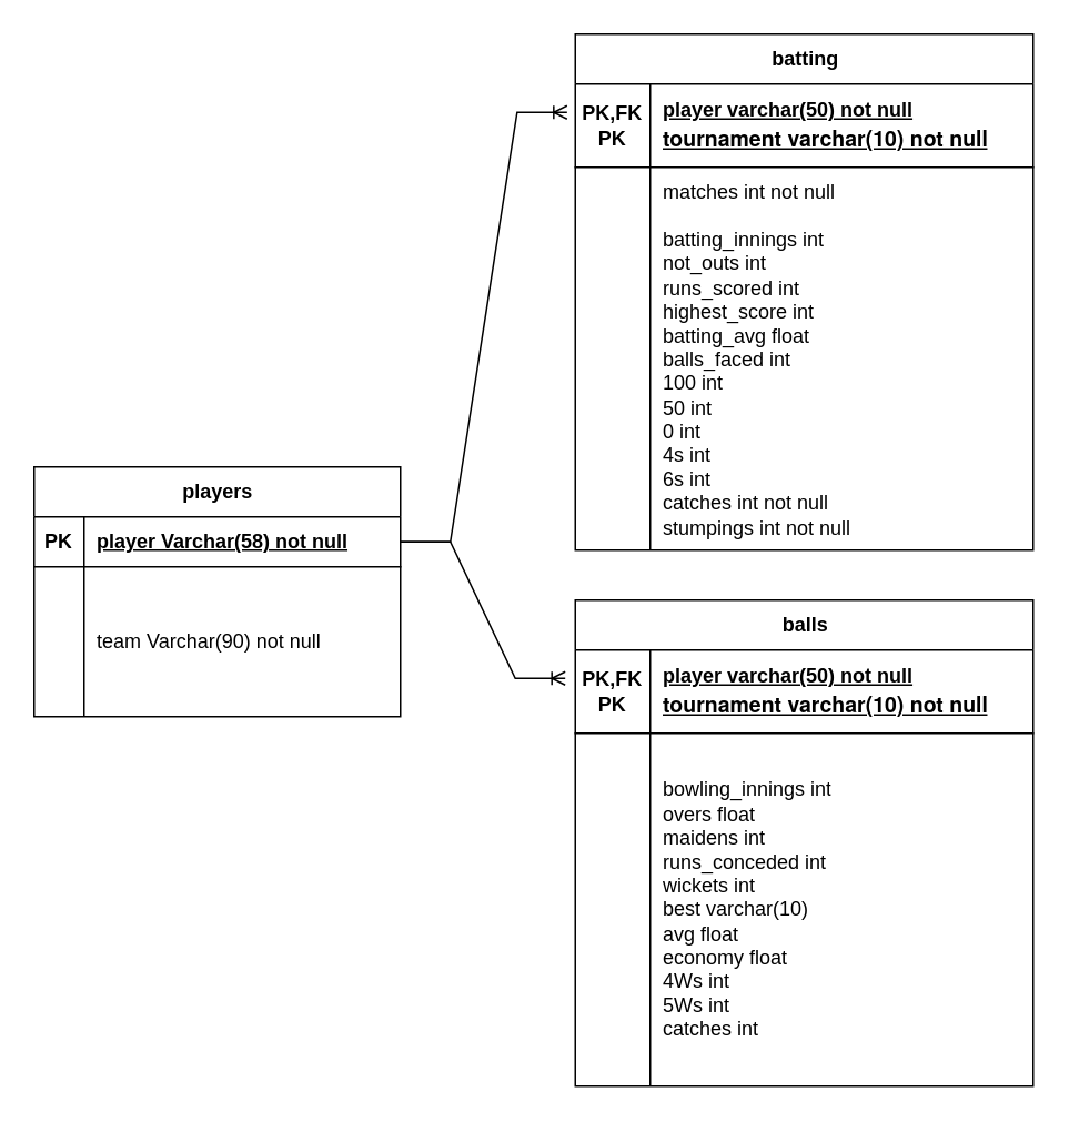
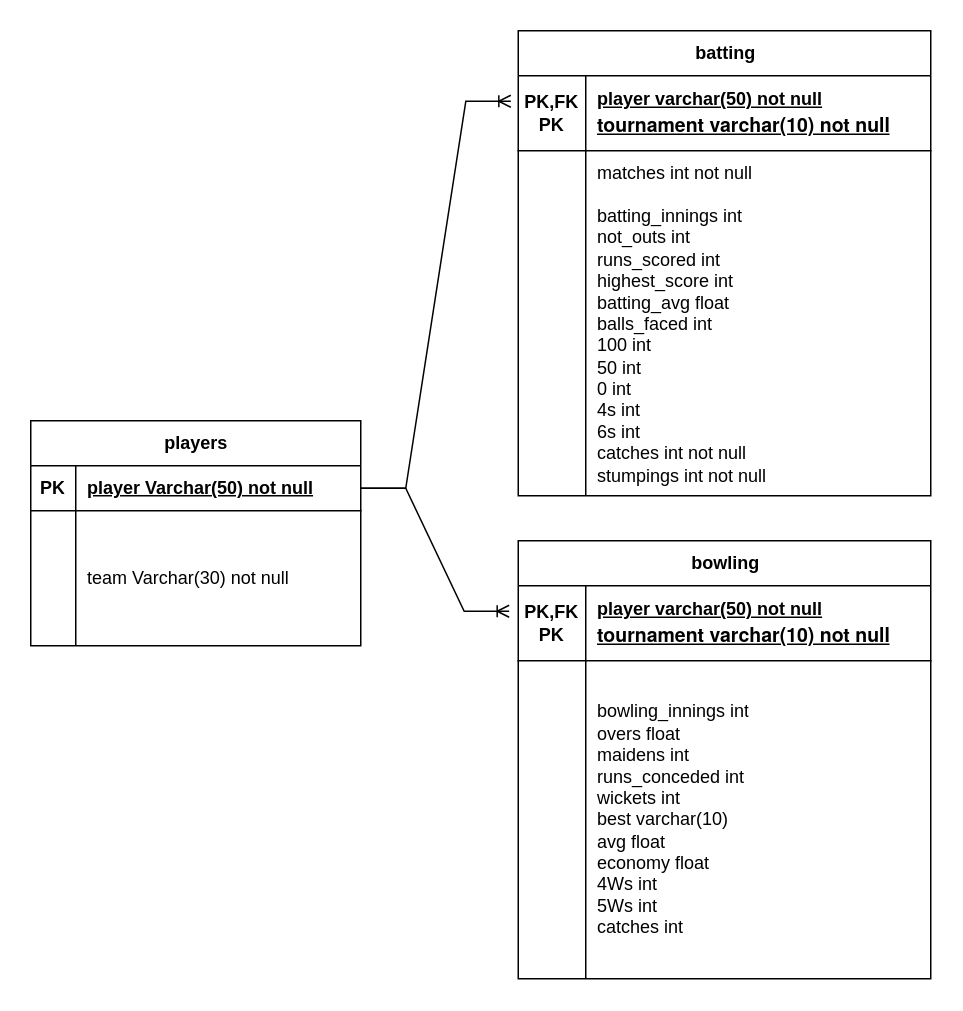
- <mxCell id="5" value="player Varchar(58) not null" style="shape=partialRectangle;connectable=0;fillColor=none;top=0;left=0;bottom=0;right=0;align=left;spacingLeft=6;fontStyle=5;overflow=hidden;whiteSpace=wrap;html=1;" vertex="1" parent="3"><mxGeometry x="30" width="190" height="30" as="geometry"><mxRectangle width="190" height="30" as="alternateBounds" /></mxGeometry></mxCell>
+ <mxCell id="5" value="player Varchar(50) not null" style="shape=partialRectangle;connectable=0;fillColor=none;top=0;left=0;bottom=0;right=0;align=left;spacingLeft=6;fontStyle=5;overflow=hidden;whiteSpace=wrap;html=1;" vertex="1" parent="3"><mxGeometry x="30" width="190" height="30" as="geometry"><mxRectangle width="190" height="30" as="alternateBounds" /></mxGeometry></mxCell>
- <mxCell id="25" value="balls" style="shape=table;startSize=30;container=1;collapsible=1;childLayout=tableLayout;fixedRows=1;rowLines=0;fontStyle=1;align=center;resizeLast=1;html=1;" vertex="1" parent="1"><mxGeometry x="345" y="360" width="275" height="292" as="geometry" /></mxCell>
+ <mxCell id="25" value="bowling" style="shape=table;startSize=30;container=1;collapsible=1;childLayout=tableLayout;fixedRows=1;rowLines=0;fontStyle=1;align=center;resizeLast=1;html=1;" vertex="1" parent="1"><mxGeometry x="345" y="360" width="275" height="292" as="geometry" /></mxCell>
- <mxCell id="11" value="team Varchar(90) not null" style="shape=partialRectangle;connectable=0;fillColor=none;top=0;left=0;bottom=0;right=0;align=left;spacingLeft=6;overflow=hidden;whiteSpace=wrap;html=1;" vertex="1" parent="9"><mxGeometry x="30" width="190" height="30" as="geometry"><mxRectangle width="190" height="30" as="alternateBounds" /></mxGeometry></mxCell>
+ <mxCell id="11" value="team Varchar(30) not null" style="shape=partialRectangle;connectable=0;fillColor=none;top=0;left=0;bottom=0;right=0;align=left;spacingLeft=6;overflow=hidden;whiteSpace=wrap;html=1;" vertex="1" parent="9"><mxGeometry x="30" width="190" height="30" as="geometry"><mxRectangle width="190" height="30" as="alternateBounds" /></mxGeometry></mxCell>
